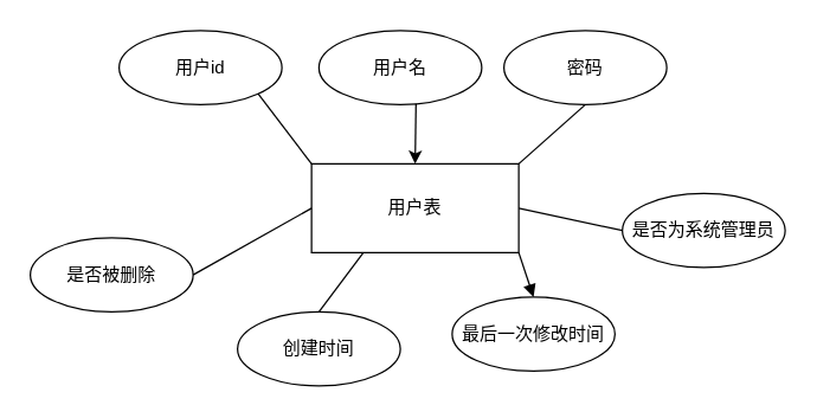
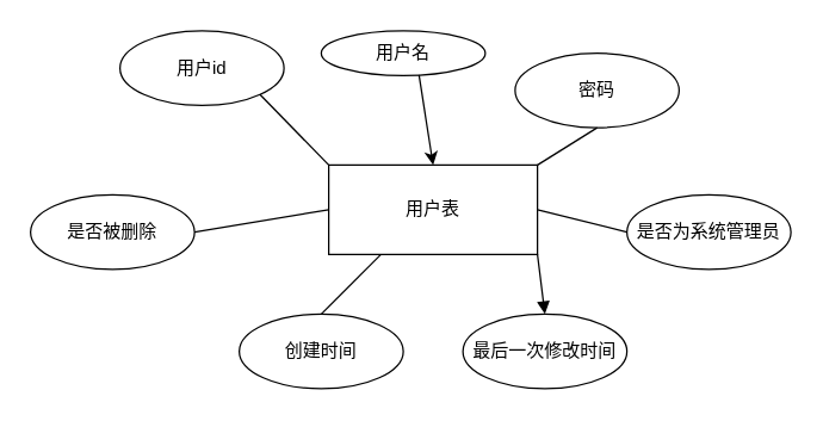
- <mxCell id="4" value="用户名" style="ellipse;whiteSpace=wrap;html=1;" vertex="1" parent="1"><mxGeometry x="215" y="20" width="110" height="50" as="geometry" /></mxCell>
+ <mxCell id="4" value="用户名" style="ellipse;whiteSpace=wrap;html=1;" vertex="1" parent="1"><mxGeometry x="215" y="20" width="110" height="30" as="geometry" /></mxCell>
- <mxCell id="5" value="密码" style="ellipse;whiteSpace=wrap;html=1;" vertex="1" parent="1"><mxGeometry x="340" y="20" width="110" height="50" as="geometry" /></mxCell>
+ <mxCell id="5" value="密码" style="ellipse;whiteSpace=wrap;html=1;" vertex="1" parent="1"><mxGeometry x="345" y="35" width="110" height="50" as="geometry" /></mxCell>
- <mxCell id="2" value="用户表" style="rounded=0;whiteSpace=wrap;html=1;" vertex="1" parent="1"><mxGeometry x="210" y="110" width="140" height="60" as="geometry" /></mxCell>
+ <mxCell id="2" value="用户表" style="rounded=0;whiteSpace=wrap;html=1;" vertex="1" parent="1"><mxGeometry x="220" y="110" width="140" height="60" as="geometry" /></mxCell>
- <mxCell id="7" value="是否被删除" style="ellipse;whiteSpace=wrap;html=1;" vertex="1" parent="1"><mxGeometry x="20" y="160" width="110" height="50" as="geometry" /></mxCell>
+ <mxCell id="7" value="是否被删除" style="ellipse;whiteSpace=wrap;html=1;" vertex="1" parent="1"><mxGeometry x="20" y="130" width="110" height="50" as="geometry" /></mxCell>
- <mxCell id="9" value="最后一次修改时间" style="ellipse;whiteSpace=wrap;html=1;" vertex="1" parent="1"><mxGeometry x="305" y="200" width="110" height="50" as="geometry" /></mxCell>
+ <mxCell id="9" value="最后一次修改时间" style="ellipse;whiteSpace=wrap;html=1;" vertex="1" parent="1"><mxGeometry x="310" y="210" width="110" height="50" as="geometry" /></mxCell>
